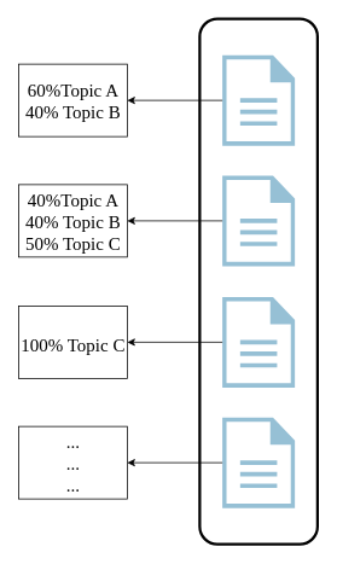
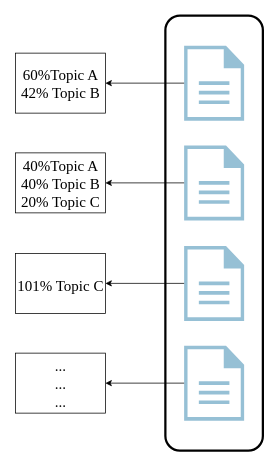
- <mxCell id="8" value="&lt;div style=&quot;font-size: 20px&quot;&gt;&lt;font style=&quot;font-size: 20px&quot;&gt;60%Topic A&lt;/font&gt;&lt;/div&gt;&lt;div style=&quot;font-size: 20px&quot;&gt;&lt;font style=&quot;font-size: 20px&quot;&gt;40% Topic B&lt;br&gt;&lt;/font&gt;&lt;/div&gt;" style="text;html=1;align=center;verticalAlign=middle;resizable=0;points=[];autosize=1;fontSize=30;fontFamily=Palatino Linotype;labelBorderColor=none;labelBackgroundColor=none;strokeColor=#000000;sketch=0;" vertex="1" parent="1"><mxGeometry x="20" y="70" width="120" height="80" as="geometry" /></mxCell>
+ <mxCell id="8" value="&lt;div style=&quot;font-size: 20px&quot;&gt;&lt;font style=&quot;font-size: 20px&quot;&gt;60%Topic A&lt;/font&gt;&lt;/div&gt;&lt;div style=&quot;font-size: 20px&quot;&gt;&lt;font style=&quot;font-size: 20px&quot;&gt;42% Topic B&lt;br&gt;&lt;/font&gt;&lt;/div&gt;" style="text;html=1;align=center;verticalAlign=middle;resizable=0;points=[];autosize=1;fontSize=30;fontFamily=Palatino Linotype;labelBorderColor=none;labelBackgroundColor=none;strokeColor=#000000;sketch=0;" vertex="1" parent="1"><mxGeometry x="20" y="70" width="120" height="80" as="geometry" /></mxCell>
- <mxCell id="9" value="&lt;div style=&quot;font-size: 20px&quot;&gt;&lt;font style=&quot;font-size: 20px&quot;&gt;40%Topic A&lt;/font&gt;&lt;/div&gt;&lt;div style=&quot;font-size: 20px&quot;&gt;&lt;font style=&quot;font-size: 20px&quot;&gt;40% Topic B&lt;/font&gt;&lt;/div&gt;&lt;div style=&quot;font-size: 20px&quot;&gt;&lt;font style=&quot;font-size: 20px&quot;&gt;50% Topic C&lt;br&gt;&lt;/font&gt;&lt;/div&gt;" style="text;html=1;align=center;verticalAlign=middle;resizable=0;points=[];autosize=1;fontSize=30;fontFamily=Palatino Linotype;strokeWidth=1;labelBorderColor=none;labelBackgroundColor=none;strokeColor=#000000;sketch=0;" vertex="1" parent="1"><mxGeometry x="20" y="203" width="120" height="80" as="geometry" /></mxCell>
+ <mxCell id="9" value="&lt;div style=&quot;font-size: 20px&quot;&gt;&lt;font style=&quot;font-size: 20px&quot;&gt;40%Topic A&lt;/font&gt;&lt;/div&gt;&lt;div style=&quot;font-size: 20px&quot;&gt;&lt;font style=&quot;font-size: 20px&quot;&gt;40% Topic B&lt;/font&gt;&lt;/div&gt;&lt;div style=&quot;font-size: 20px&quot;&gt;&lt;font style=&quot;font-size: 20px&quot;&gt;20% Topic C&lt;br&gt;&lt;/font&gt;&lt;/div&gt;" style="text;html=1;align=center;verticalAlign=middle;resizable=0;points=[];autosize=1;fontSize=30;fontFamily=Palatino Linotype;strokeWidth=1;labelBorderColor=none;labelBackgroundColor=none;strokeColor=#000000;sketch=0;" vertex="1" parent="1"><mxGeometry x="20" y="203" width="120" height="80" as="geometry" /></mxCell>
- <mxCell id="10" value="&lt;font style=&quot;font-size: 20px&quot;&gt;&lt;font style=&quot;font-size: 20px&quot;&gt;100% Topic C&lt;/font&gt;&lt;br&gt;&lt;/font&gt;" style="text;html=1;align=center;verticalAlign=middle;resizable=0;points=[];autosize=1;fontSize=30;fontFamily=Palatino Linotype;labelBorderColor=none;labelBackgroundColor=none;strokeColor=#000000;sketch=0;" vertex="1" parent="1"><mxGeometry x="20" y="337" width="120" height="80" as="geometry" /></mxCell>
+ <mxCell id="10" value="&lt;font style=&quot;font-size: 20px&quot;&gt;&lt;font style=&quot;font-size: 20px&quot;&gt;101% Topic C&lt;/font&gt;&lt;br&gt;&lt;/font&gt;" style="text;html=1;align=center;verticalAlign=middle;resizable=0;points=[];autosize=1;fontSize=30;fontFamily=Palatino Linotype;labelBorderColor=none;labelBackgroundColor=none;strokeColor=#000000;sketch=0;" vertex="1" parent="1"><mxGeometry x="20" y="337" width="120" height="80" as="geometry" /></mxCell>
